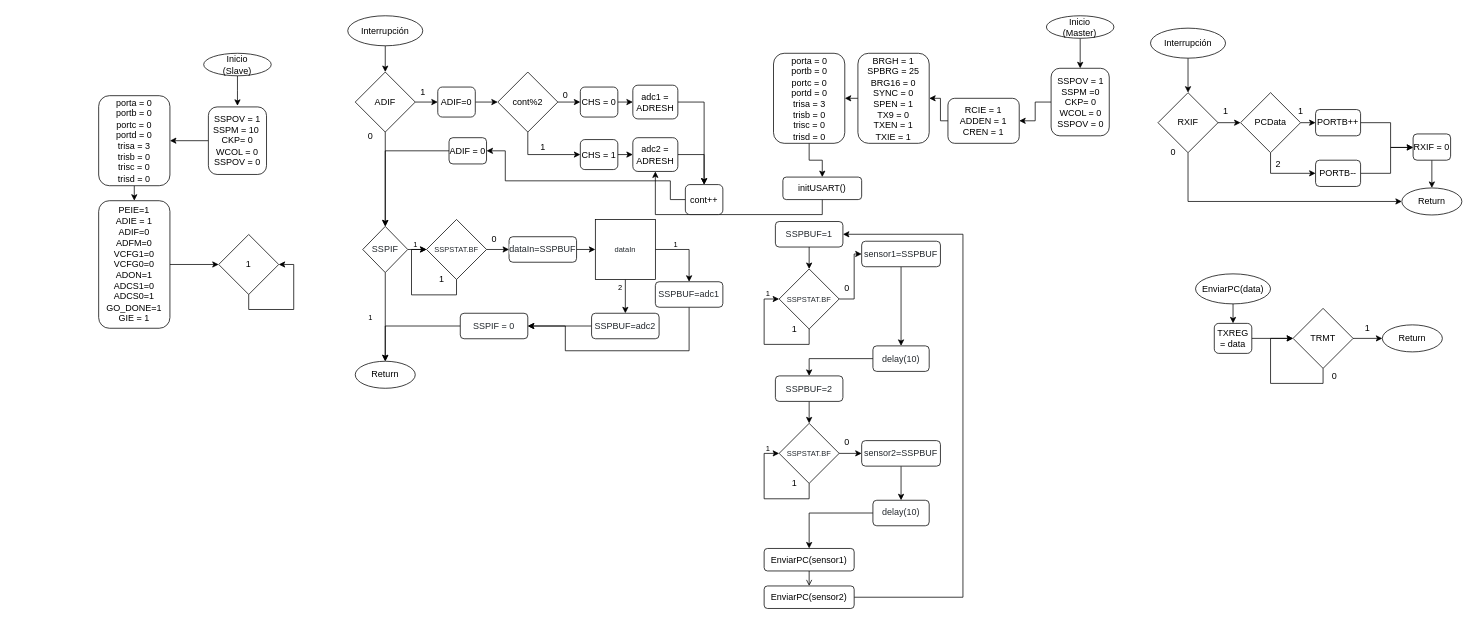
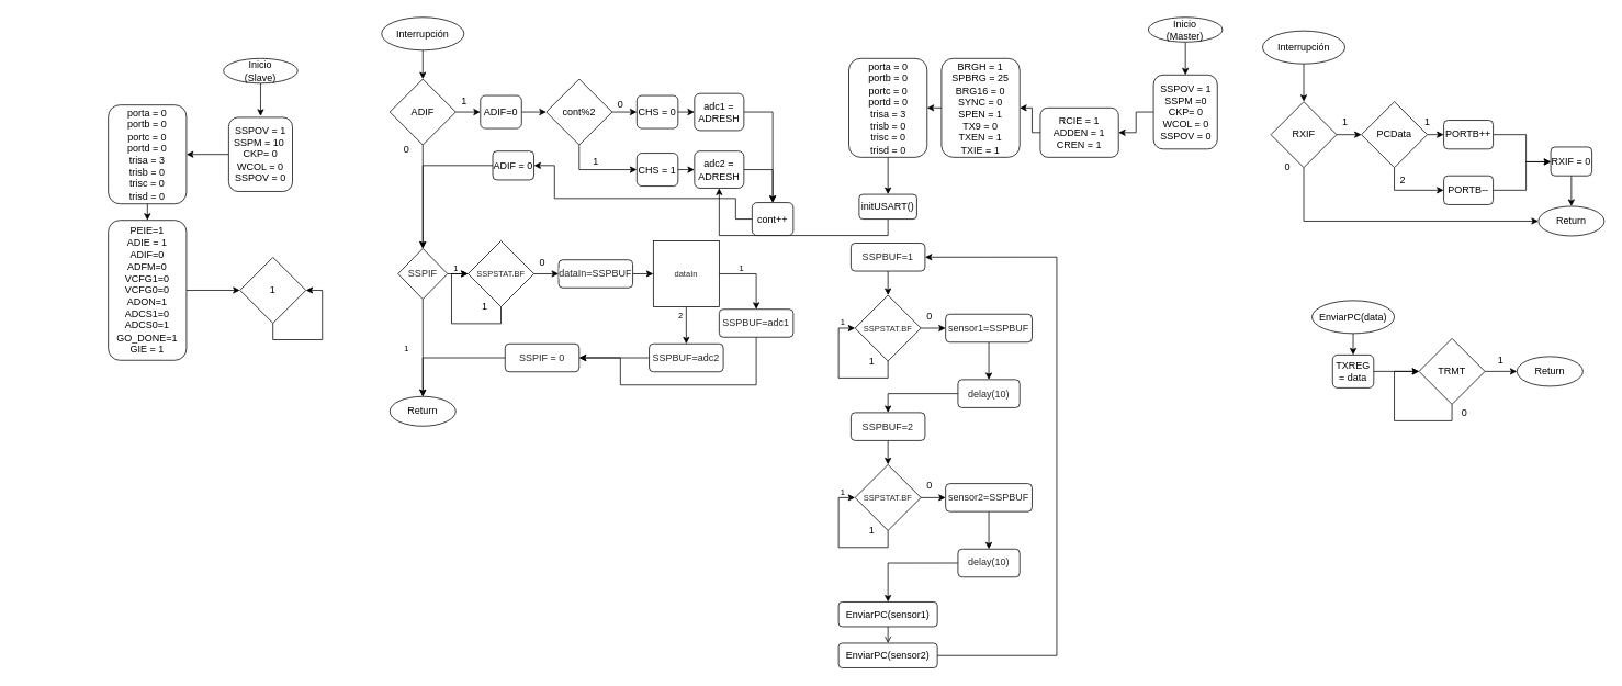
- <mxCell id="7" value="initUSART()" style="rounded=1;whiteSpace=wrap;html=1;" parent="1" vertex="1"><mxGeometry x="1043" y="235.5" width="105" height="30" as="geometry" /></mxCell>
+ <mxCell id="7" value="initUSART()" style="rounded=1;whiteSpace=wrap;html=1;" parent="1" vertex="1"><mxGeometry x="1043" y="235.5" width="70" height="30" as="geometry" /></mxCell>
- <mxCell id="118" value="&lt;span style=&quot;color: rgb(36 , 41 , 46) ; font-family: , &amp;#34;consolas&amp;#34; , &amp;#34;liberation mono&amp;#34; , &amp;#34;menlo&amp;#34; , monospace ; white-space: pre ; background-color: rgb(255 , 255 , 255)&quot;&gt;sensor1=SSPBUF&lt;/span&gt;" style="rounded=1;whiteSpace=wrap;html=1;" vertex="1" parent="1"><mxGeometry x="1148" y="321.01" width="105" height="34" as="geometry" /></mxCell>
+ <mxCell id="118" value="&lt;span style=&quot;color: rgb(36 , 41 , 46) ; font-family: , &amp;#34;consolas&amp;#34; , &amp;#34;liberation mono&amp;#34; , &amp;#34;menlo&amp;#34; , monospace ; white-space: pre ; background-color: rgb(255 , 255 , 255)&quot;&gt;sensor1=SSPBUF&lt;/span&gt;" style="rounded=1;whiteSpace=wrap;html=1;" vertex="1" parent="1"><mxGeometry x="1148" y="381.01" width="105" height="34" as="geometry" /></mxCell>
